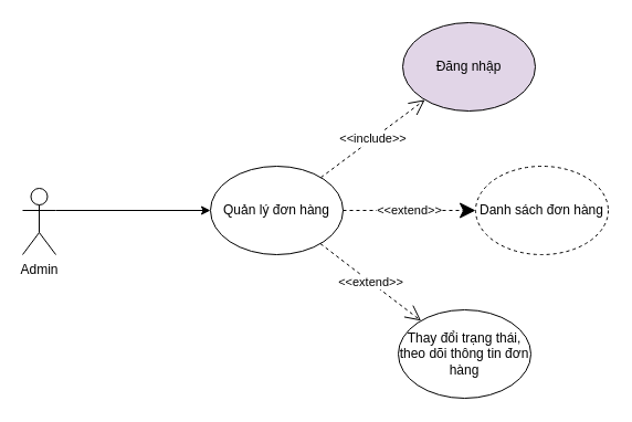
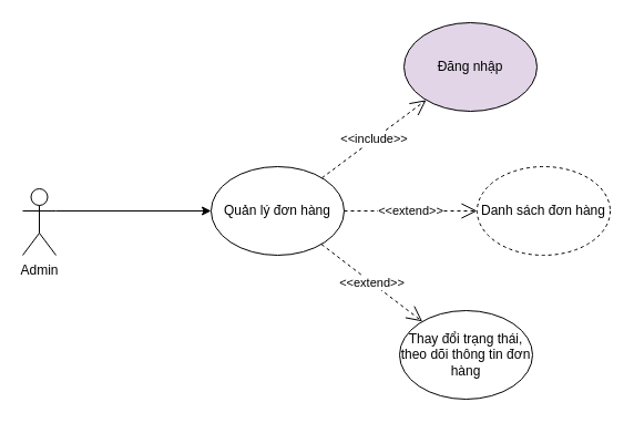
- <mxCell id="9" value="&amp;lt;&amp;lt;extend&amp;gt;&amp;gt;" style="endArrow=classic;endSize=12;dashed=1;html=1;exitX=1;exitY=0.5;exitDx=0;exitDy=0;entryX=0;entryY=0.5;entryDx=0;entryDy=0;" edge="1" parent="1" source="3" target="7"><mxGeometry width="160" relative="1" as="geometry"><mxPoint x="580" y="120" as="sourcePoint" /><mxPoint x="740" y="120" as="targetPoint" /></mxGeometry></mxCell>
+ <mxCell id="9" value="&amp;lt;&amp;lt;extend&amp;gt;&amp;gt;" style="endArrow=open;endSize=12;dashed=1;html=1;exitX=1;exitY=0.5;exitDx=0;exitDy=0;entryX=0;entryY=0.5;entryDx=0;entryDy=0;" edge="1" parent="1" source="3" target="7"><mxGeometry width="160" relative="1" as="geometry"><mxPoint x="580" y="120" as="sourcePoint" /><mxPoint x="740" y="120" as="targetPoint" /></mxGeometry></mxCell>
